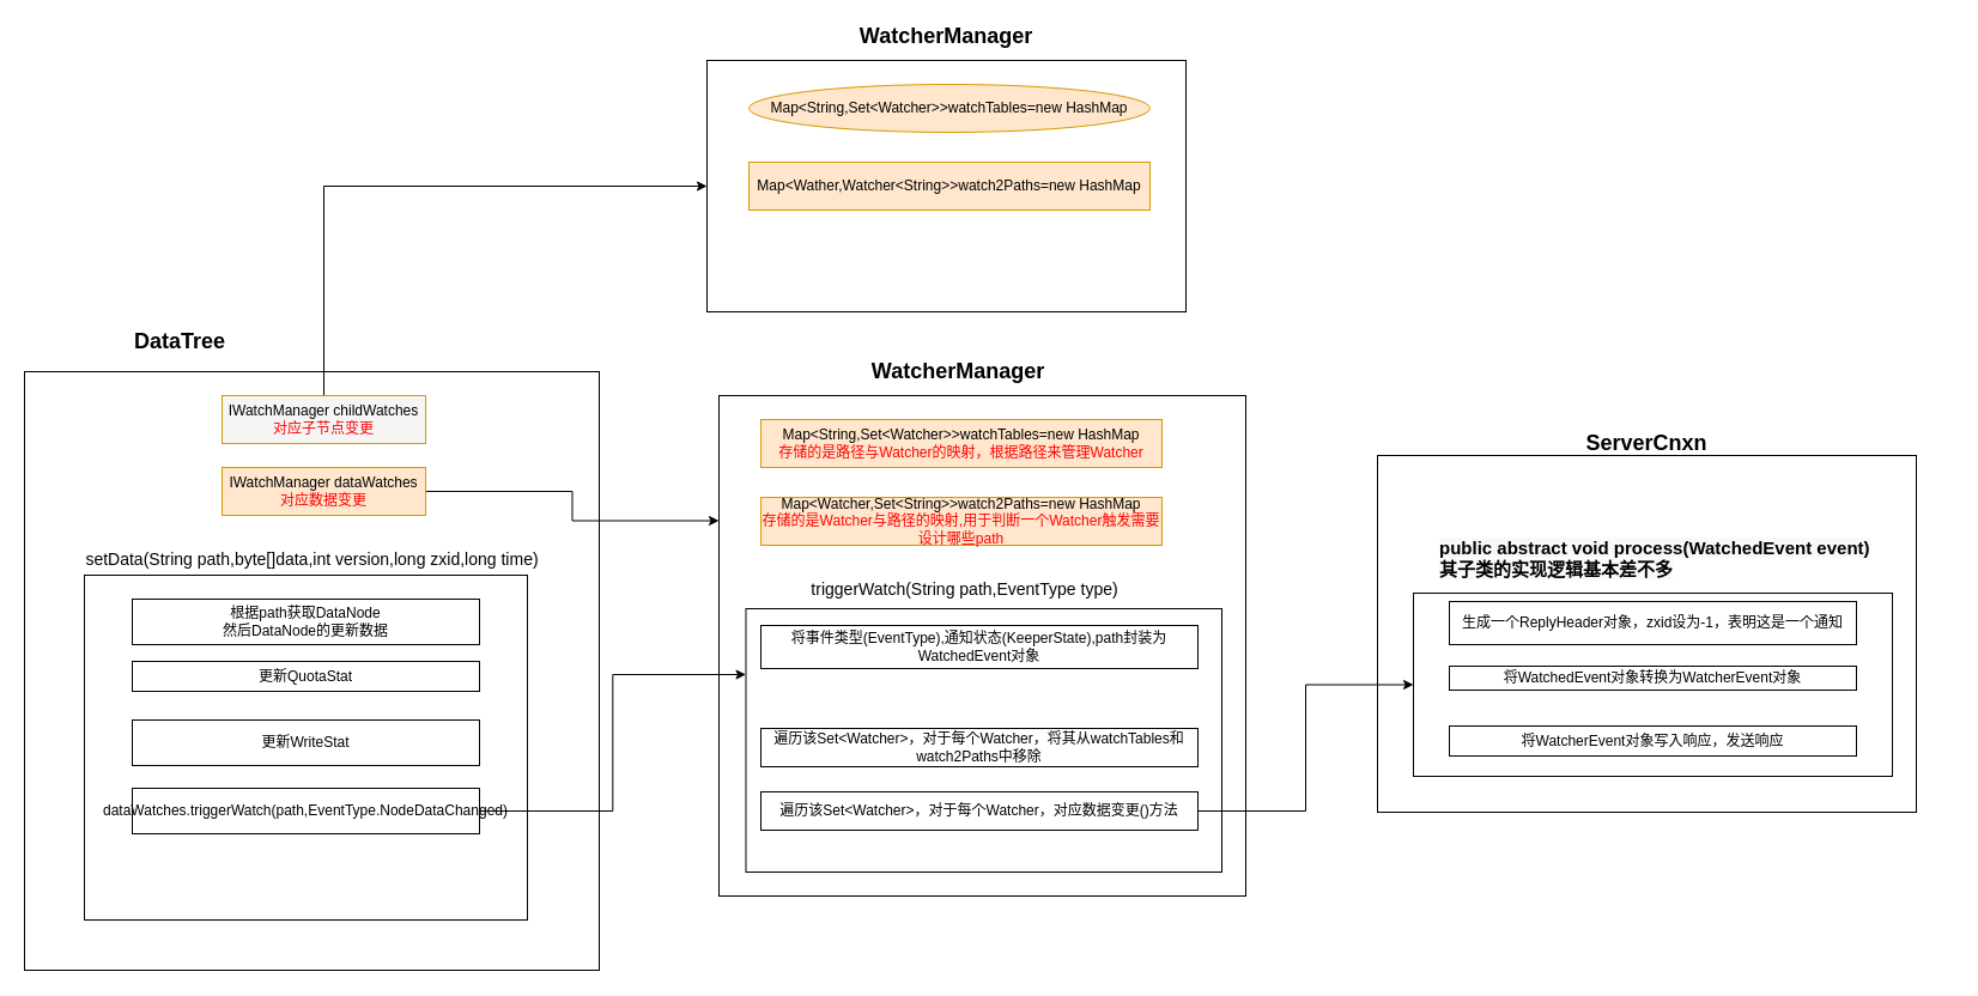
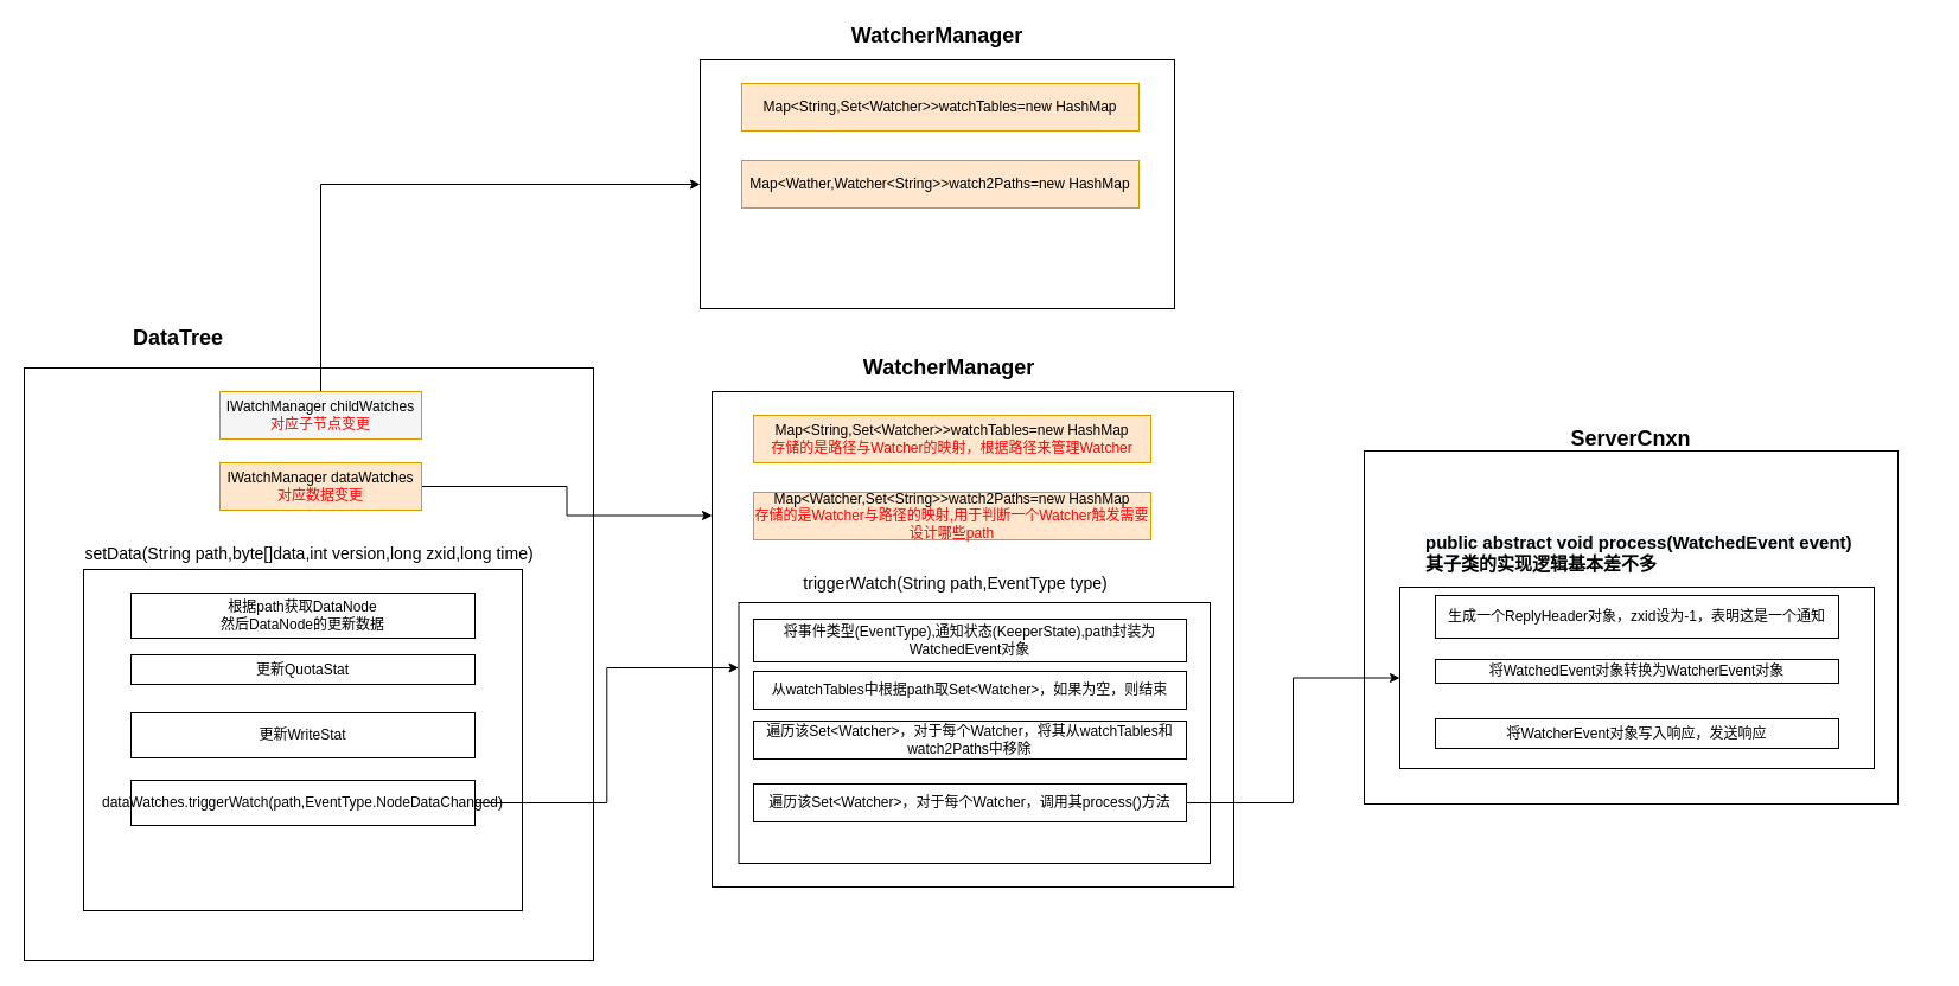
- <mxCell id="14" value="Map&amp;lt;String,Set&amp;lt;Watcher&amp;gt;&amp;gt;watchTables=new HashMap" style="ellipse;whiteSpace=wrap;html=1;fillColor=#ffe6cc;strokeColor=#d79b00;" parent="1" vertex="1"><mxGeometry x="625" y="70" width="335" height="40" as="geometry" /></mxCell>
+ <mxCell id="14" value="Map&amp;lt;String,Set&amp;lt;Watcher&amp;gt;&amp;gt;watchTables=new HashMap" style="rounded=0;whiteSpace=wrap;html=1;fillColor=#ffe6cc;strokeColor=#d79b00;" parent="1" vertex="1"><mxGeometry x="625" y="70" width="335" height="40" as="geometry" /></mxCell>
+ <mxCell id="26" value="从watchTables中根据path取Set&amp;lt;Watcher&amp;gt;，如果为空，则结束" style="rounded=0;whiteSpace=wrap;html=1;" parent="1" vertex="1"><mxGeometry x="635" y="566" width="365" height="32" as="geometry" /></mxCell>
- <mxCell id="28" value="遍历该Set&amp;lt;Watcher&amp;gt;，对于每个Watcher，对应数据变更()方法" style="rounded=0;whiteSpace=wrap;html=1;" parent="1" vertex="1"><mxGeometry x="635" y="661" width="365" height="32" as="geometry" /></mxCell>
+ <mxCell id="28" value="遍历该Set&amp;lt;Watcher&amp;gt;，对于每个Watcher，调用其process()方法" style="rounded=0;whiteSpace=wrap;html=1;" parent="1" vertex="1"><mxGeometry x="635" y="661" width="365" height="32" as="geometry" /></mxCell>
